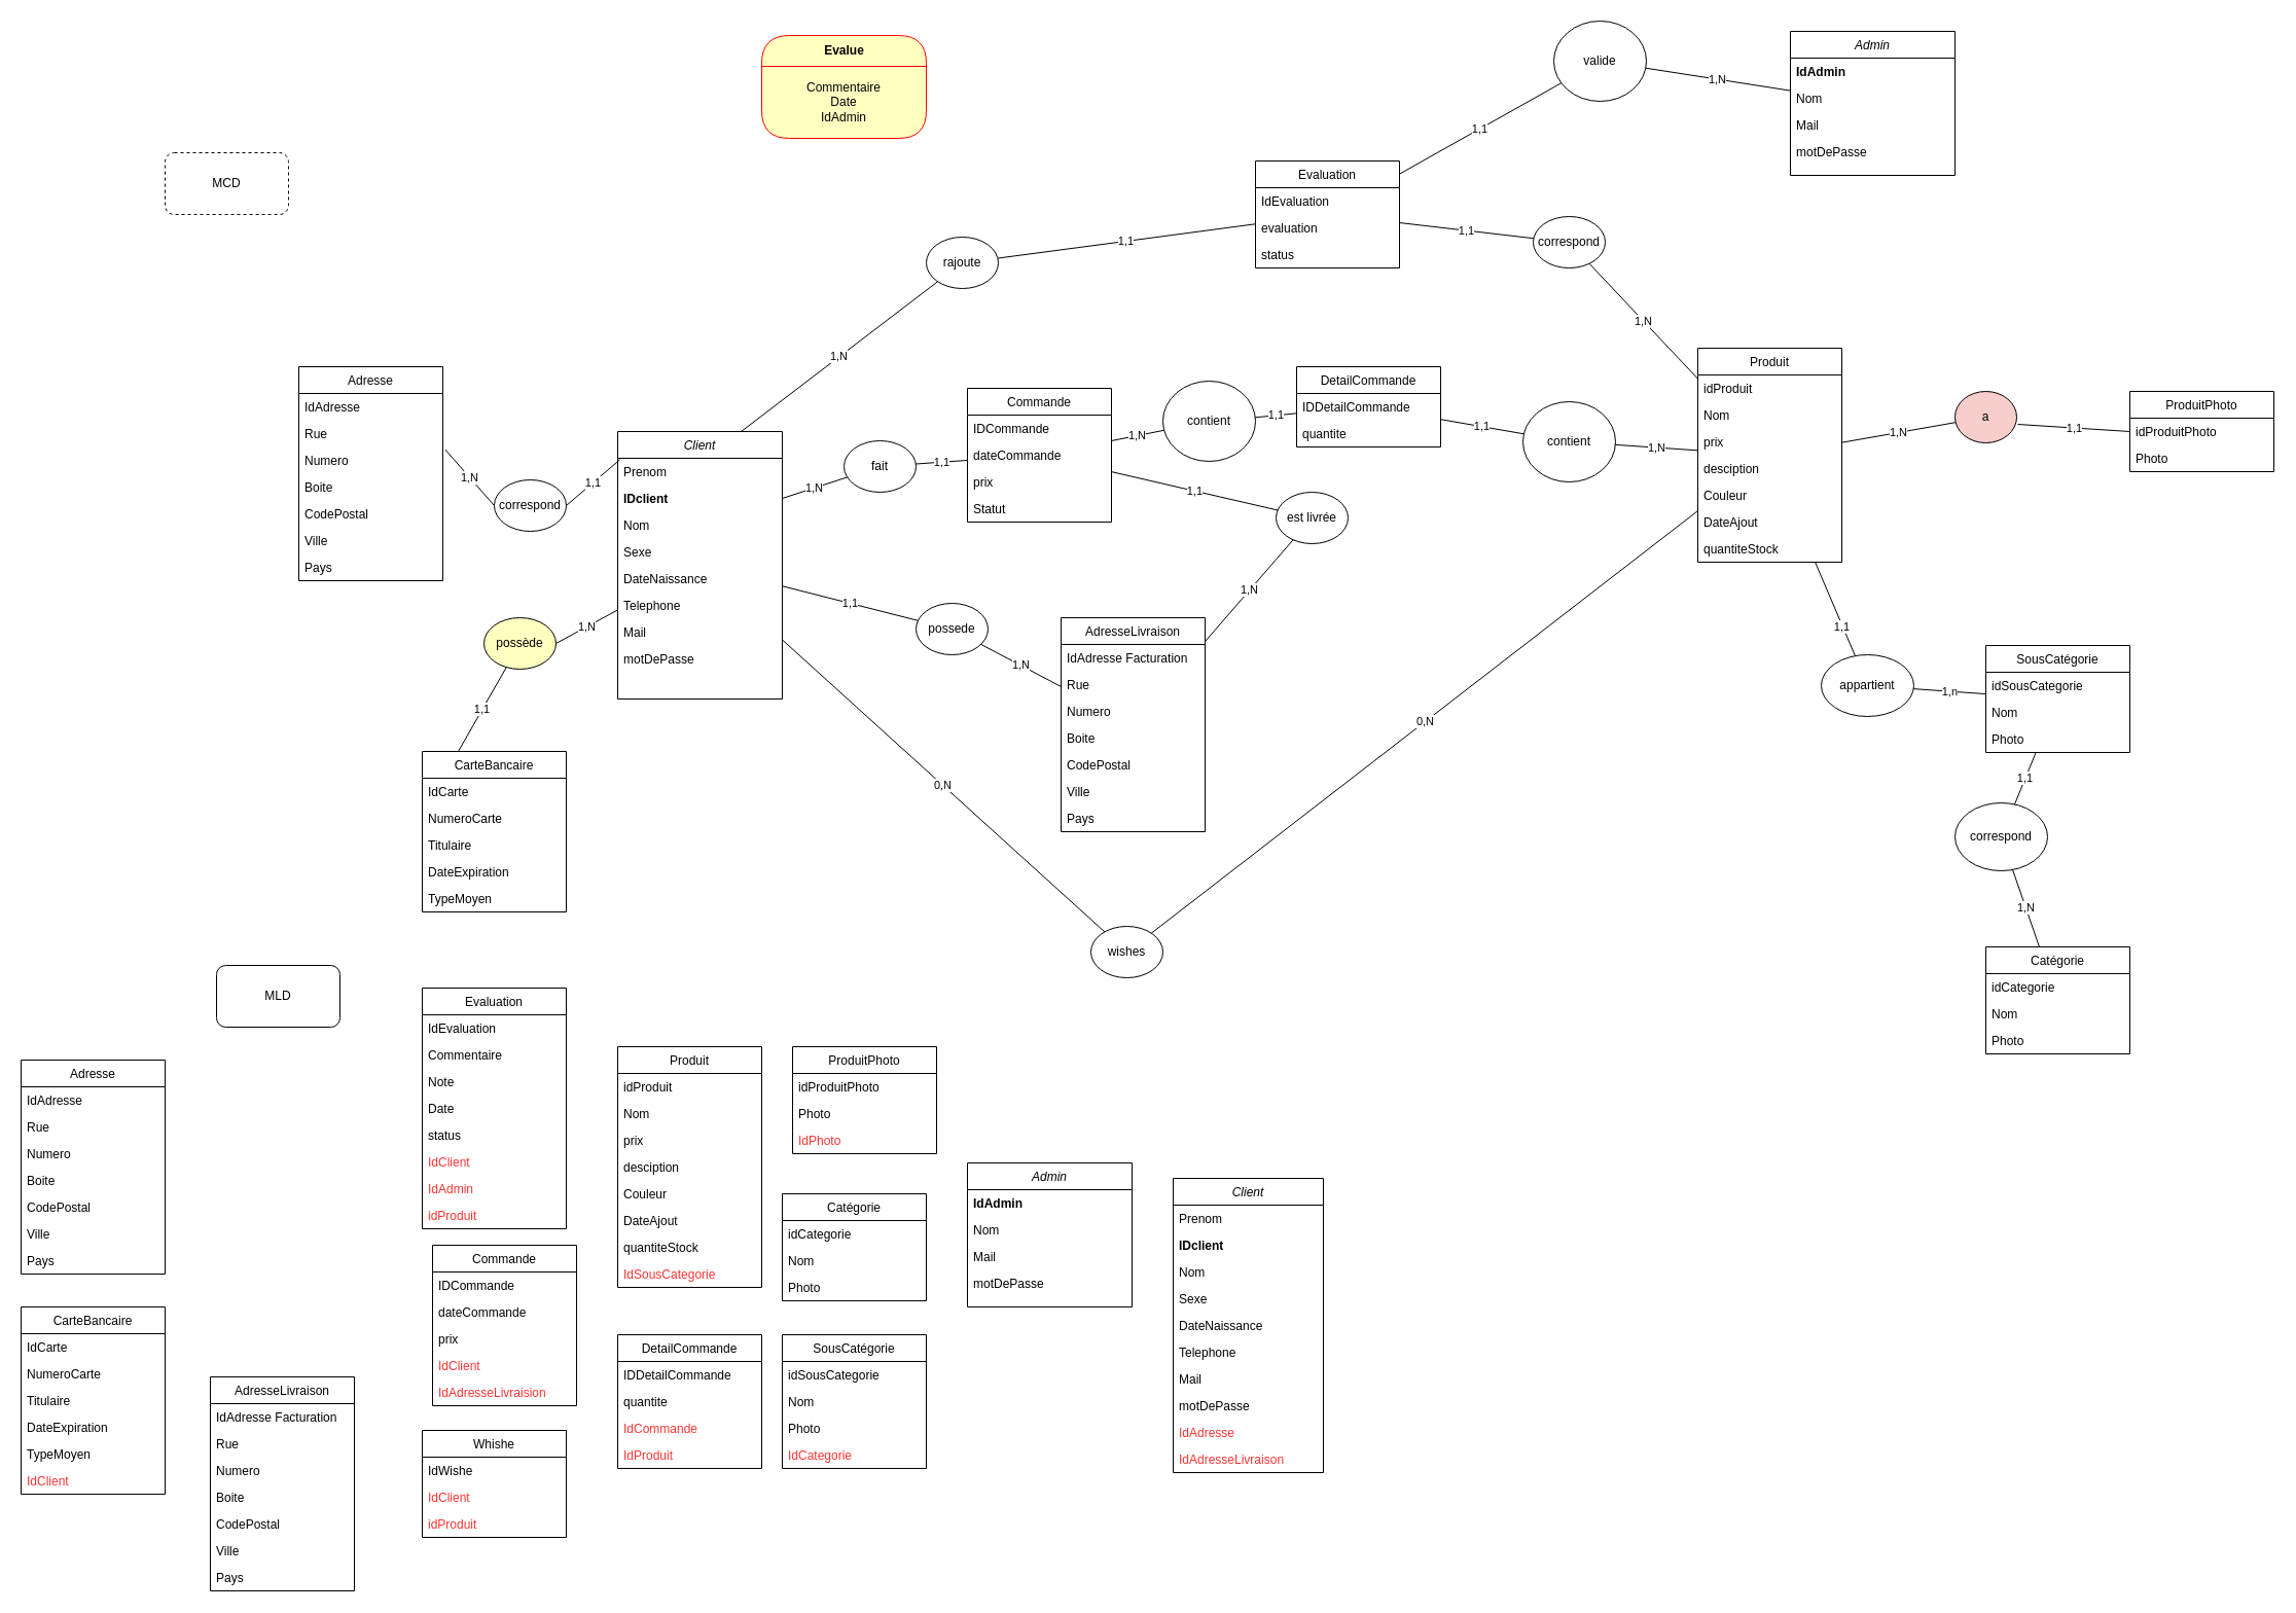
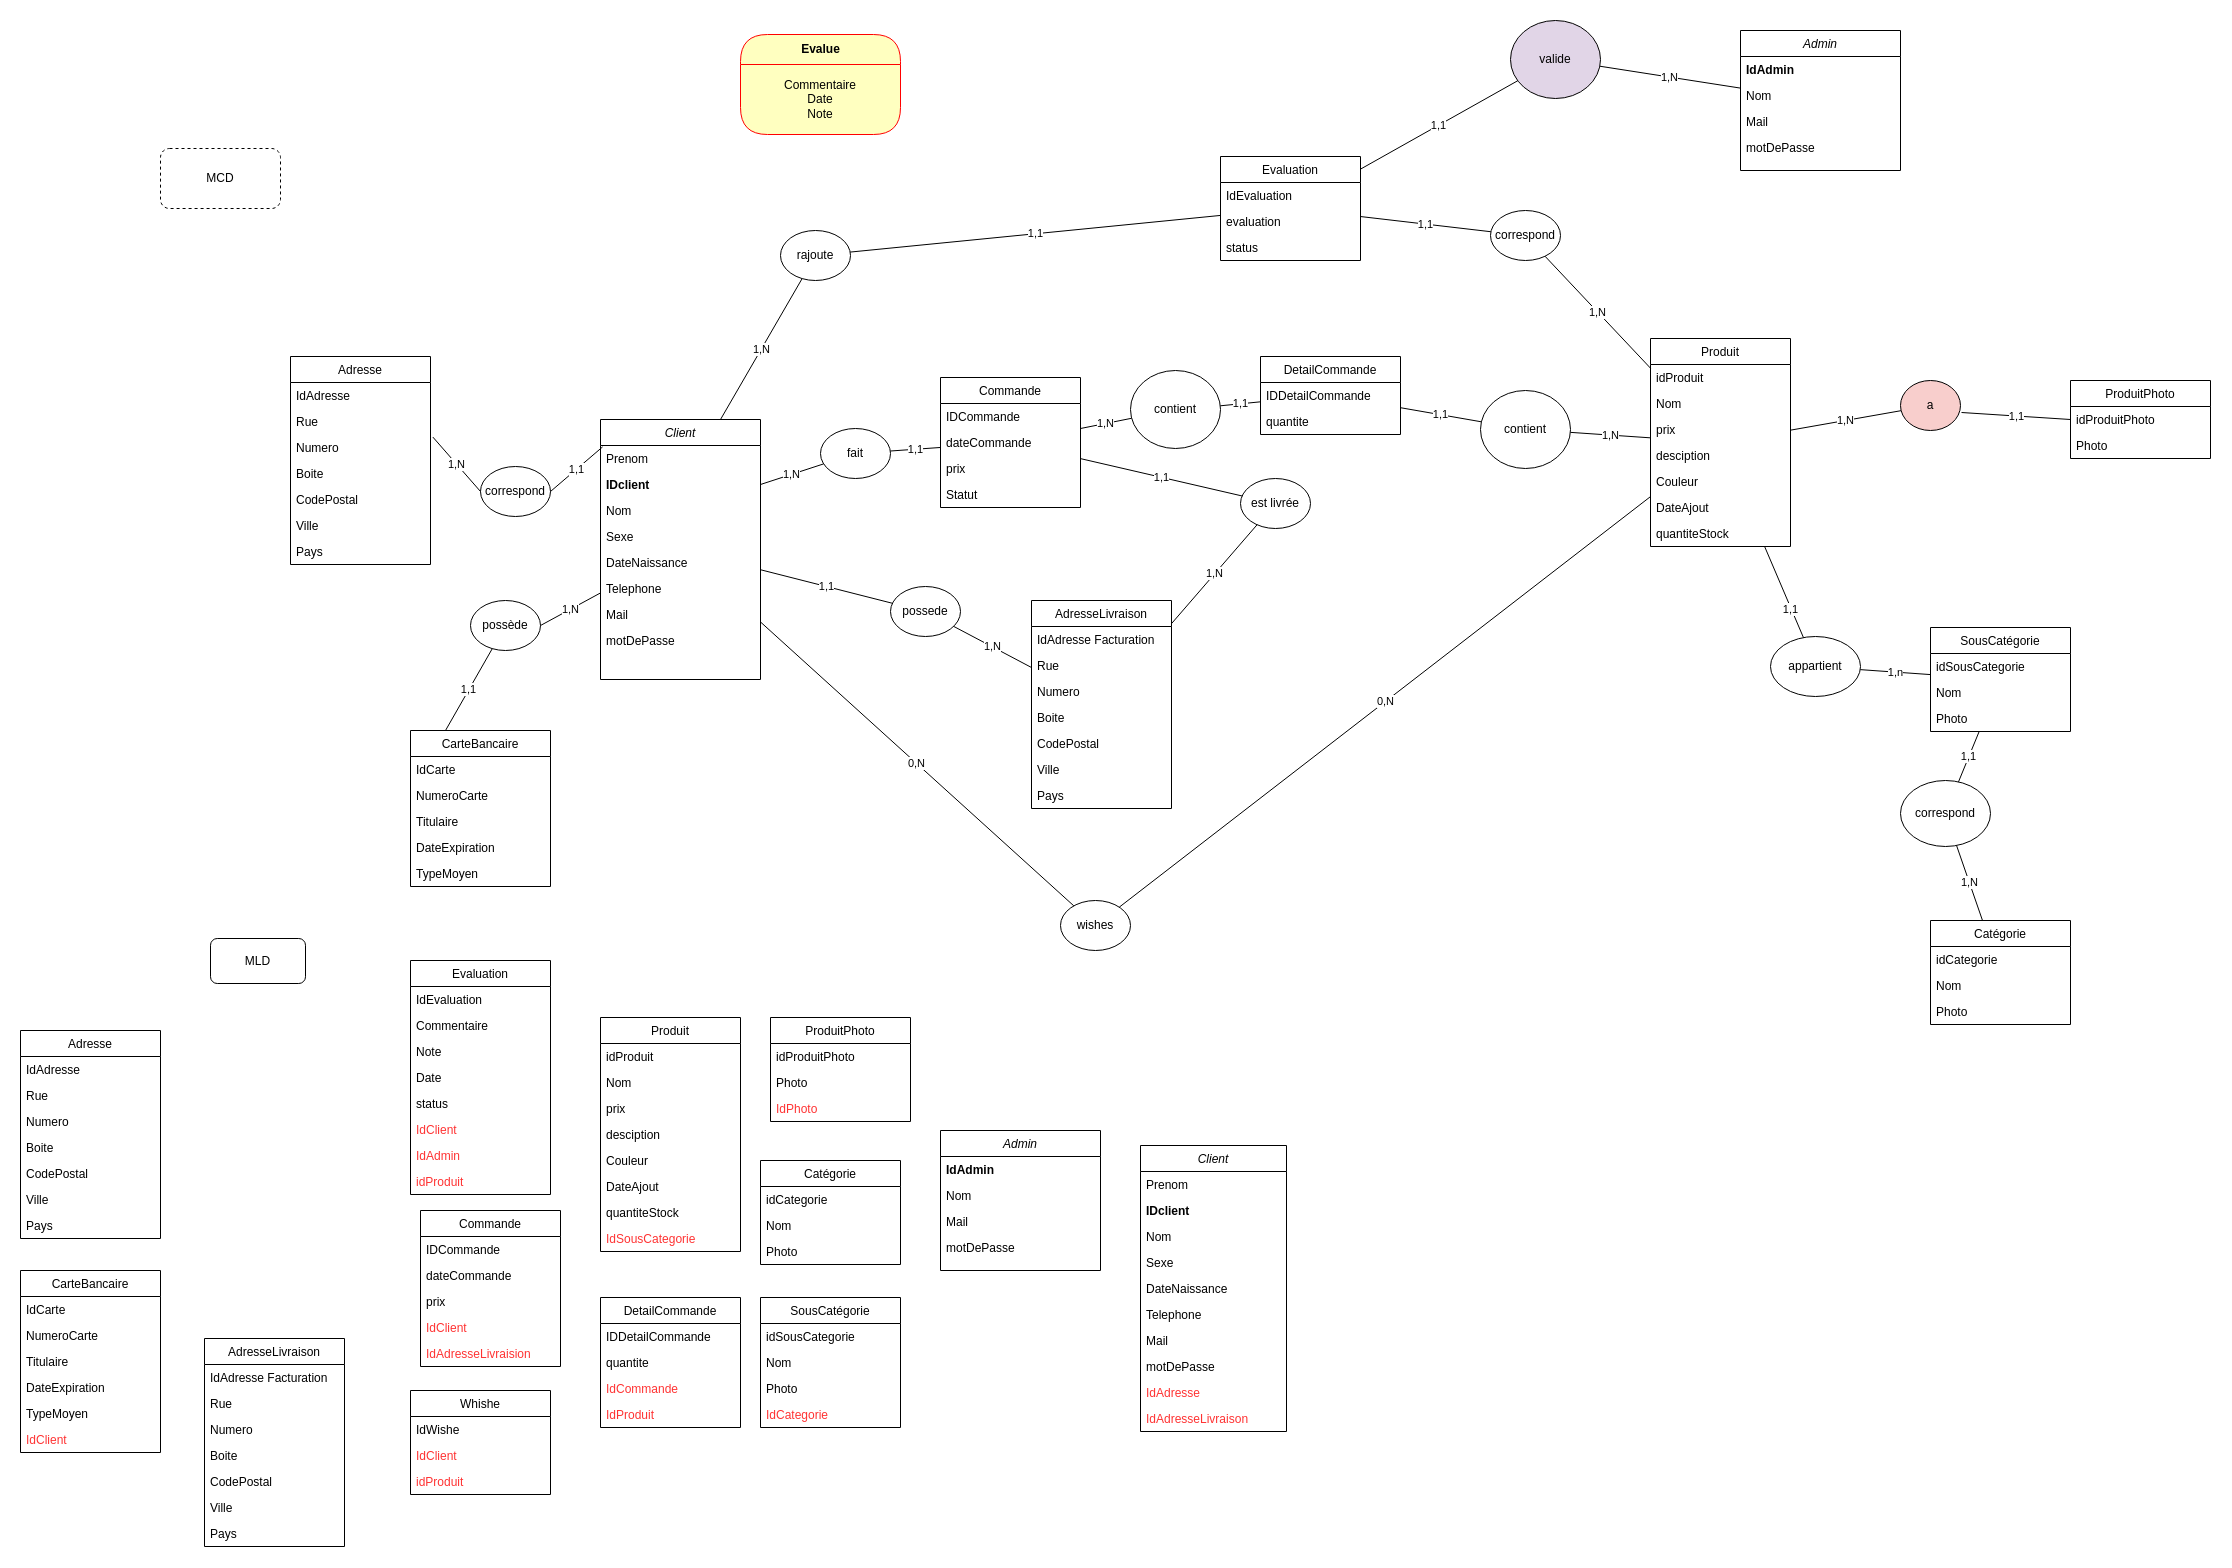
- <mxCell id="92" value="valide" style="ellipse;whiteSpace=wrap;html=1;" parent="1" vertex="1"><mxGeometry x="1510" y="20" width="90" height="78" as="geometry" /></mxCell>
+ <mxCell id="92" value="valide" style="ellipse;whiteSpace=wrap;html=1;fillColor=#e1d5e7;" parent="1" vertex="1"><mxGeometry x="1510" y="20" width="90" height="78" as="geometry" /></mxCell>
- <mxCell id="67" value="Commentaire&lt;br&gt;Date&lt;br&gt;IdAdmin" style="text;html=1;strokeColor=none;fillColor=none;align=center;verticalAlign=middle;spacingLeft=4;spacingRight=4;whiteSpace=wrap;overflow=hidden;rotatable=0;fontColor=#000000;" parent="66" vertex="1"><mxGeometry y="30" width="160" height="70" as="geometry" /></mxCell>
+ <mxCell id="67" value="Commentaire&lt;br&gt;Date&lt;br&gt;Note" style="text;html=1;strokeColor=none;fillColor=none;align=center;verticalAlign=middle;spacingLeft=4;spacingRight=4;whiteSpace=wrap;overflow=hidden;rotatable=0;fontColor=#000000;" parent="66" vertex="1"><mxGeometry y="30" width="160" height="70" as="geometry" /></mxCell>
- <mxCell id="97" value="rajoute" style="ellipse;whiteSpace=wrap;html=1;" parent="1" vertex="1"><mxGeometry x="900" y="230" width="70" height="50" as="geometry" /></mxCell>
+ <mxCell id="97" value="rajoute" style="ellipse;whiteSpace=wrap;html=1;" parent="1" vertex="1"><mxGeometry x="780" y="230" width="70" height="50" as="geometry" /></mxCell>
- <mxCell id="52" value="possède" style="ellipse;whiteSpace=wrap;html=1;fillColor=#ffffc0;" parent="1" vertex="1"><mxGeometry x="470" y="600" width="70" height="50" as="geometry" /></mxCell>
+ <mxCell id="52" value="possède" style="ellipse;whiteSpace=wrap;html=1;" parent="1" vertex="1"><mxGeometry x="470" y="600" width="70" height="50" as="geometry" /></mxCell>
- <mxCell id="104" value="MLD" style="rounded=1;whiteSpace=wrap;html=1;" parent="1" vertex="1"><mxGeometry x="210" y="938" width="120" height="60" as="geometry" /></mxCell>
+ <mxCell id="104" value="MLD" style="rounded=1;whiteSpace=wrap;html=1;" parent="1" vertex="1"><mxGeometry x="210" y="938" width="95" height="45" as="geometry" /></mxCell>
